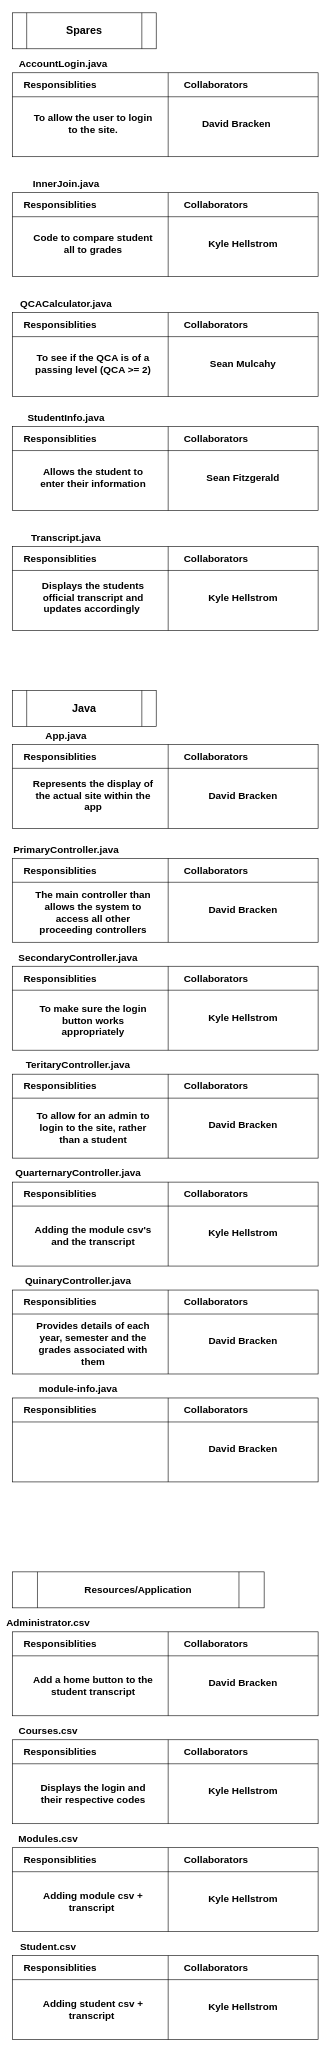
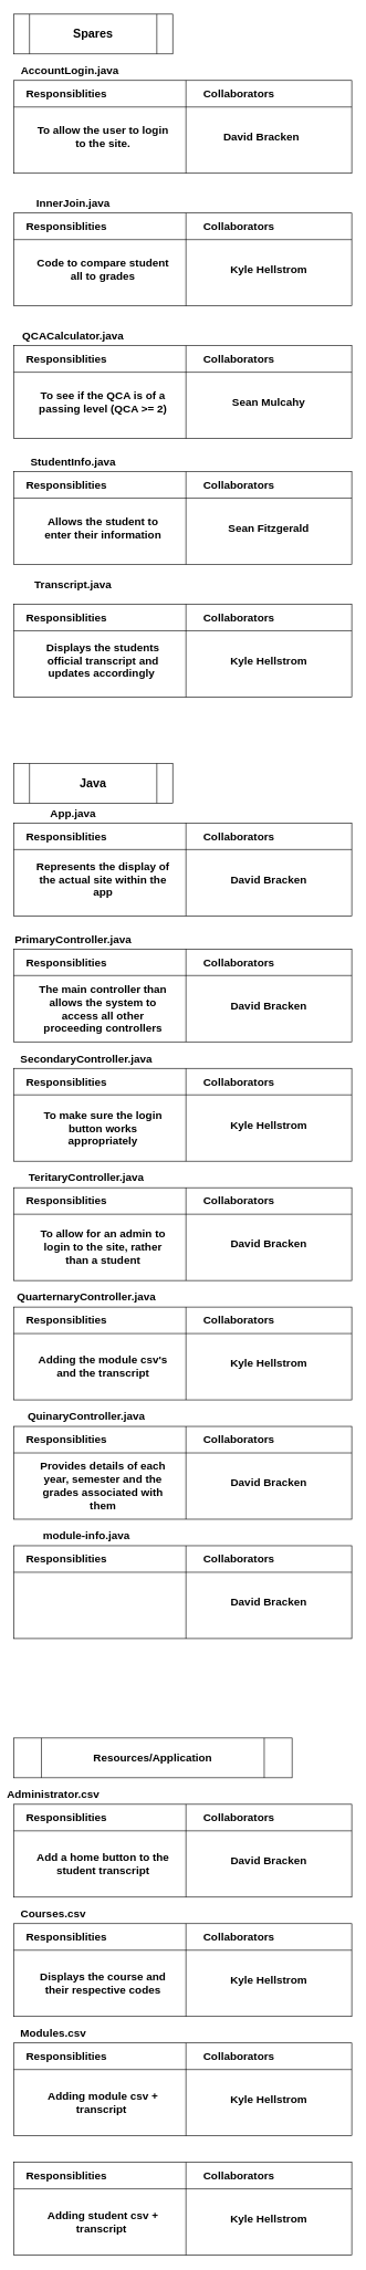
- <mxCell id="27" value="&lt;font style=&quot;font-size: 16.5px;&quot;&gt;&lt;b&gt;Transcript.java&lt;/b&gt;&lt;/font&gt;" style="text;strokeColor=none;align=center;fillColor=none;html=1;verticalAlign=middle;whiteSpace=wrap;rounded=0;" vertex="1" parent="1"><mxGeometry x="20" y="880" width="180" height="30" as="geometry" /></mxCell>
+ <mxCell id="27" value="&lt;font style=&quot;font-size: 16.5px;&quot;&gt;&lt;b&gt;Transcript.java&lt;/b&gt;&lt;/font&gt;" style="text;strokeColor=none;align=center;fillColor=none;html=1;verticalAlign=middle;whiteSpace=wrap;rounded=0;" vertex="1" parent="1"><mxGeometry x="20" y="865" width="180" height="30" as="geometry" /></mxCell>
- <mxCell id="84" value="&lt;span style=&quot;font-size: 16.5px;&quot;&gt;&lt;b&gt;Displays the login and their respective codes&lt;/b&gt;&lt;/span&gt;" style="text;strokeColor=none;align=center;fillColor=none;html=1;verticalAlign=middle;whiteSpace=wrap;rounded=0;" vertex="1" parent="1"><mxGeometry x="50" y="2950" width="210" height="80" as="geometry" /></mxCell>
+ <mxCell id="84" value="&lt;span style=&quot;font-size: 16.5px;&quot;&gt;&lt;b&gt;Displays the course and their respective codes&lt;/b&gt;&lt;/span&gt;" style="text;strokeColor=none;align=center;fillColor=none;html=1;verticalAlign=middle;whiteSpace=wrap;rounded=0;" vertex="1" parent="1"><mxGeometry x="50" y="2950" width="210" height="80" as="geometry" /></mxCell>
- <mxCell id="95" value="&lt;font style=&quot;font-size: 16.5px;&quot;&gt;&lt;b&gt;Student.csv&lt;/b&gt;&lt;/font&gt;" style="text;strokeColor=none;align=center;fillColor=none;html=1;verticalAlign=middle;whiteSpace=wrap;rounded=0;" vertex="1" parent="1"><mxGeometry x="20" y="3230" width="120" height="30" as="geometry" /></mxCell>
